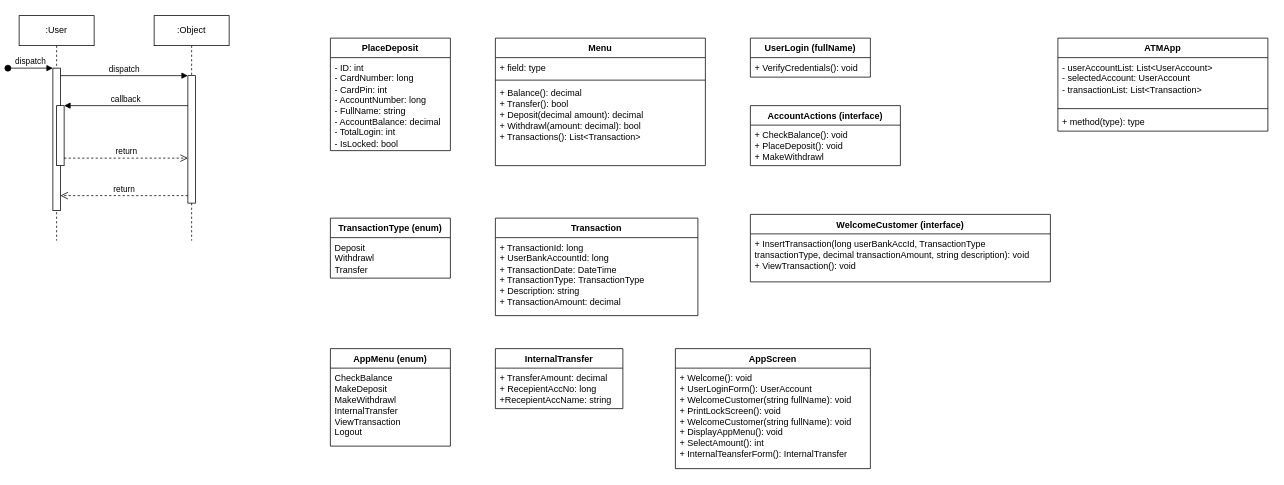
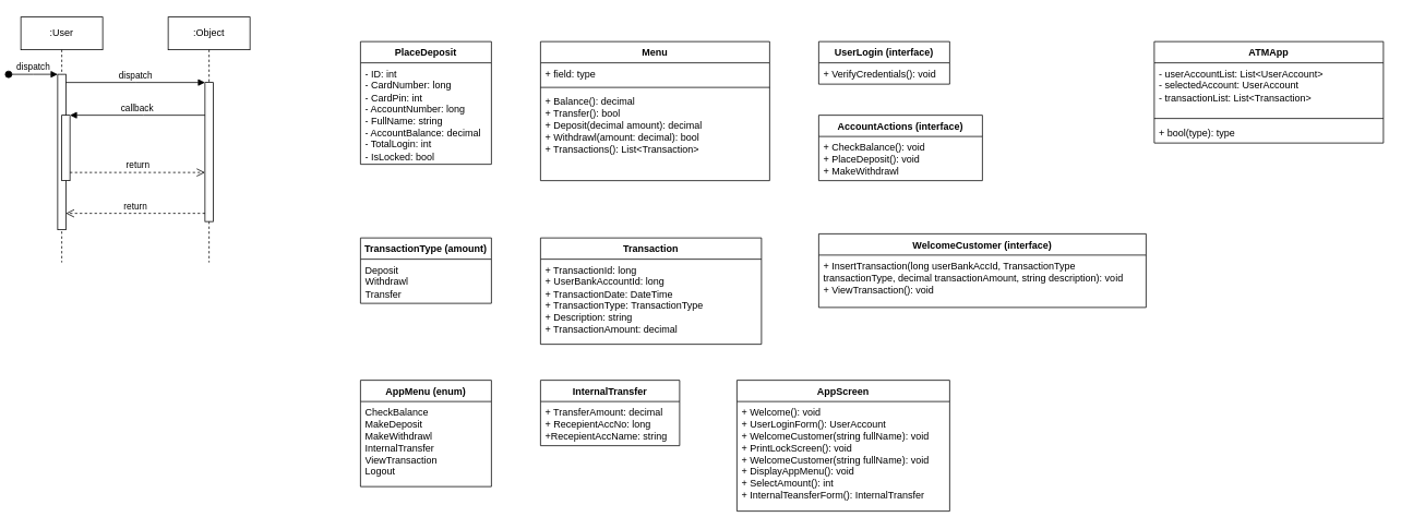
- <mxCell id="22" value="UserLogin (fullName)" style="swimlane;fontStyle=1;align=center;verticalAlign=top;childLayout=stackLayout;horizontal=1;startSize=26;horizontalStack=0;resizeParent=1;resizeParentMax=0;resizeLast=0;collapsible=1;marginBottom=0;whiteSpace=wrap;html=1;strokeColor=default;spacingLeft=4;spacingRight=4;fontFamily=Helvetica;fontSize=12;fontColor=default;fillColor=none;gradientColor=none;" vertex="1" parent="1"><mxGeometry x="995" y="50" width="160" height="52" as="geometry" /></mxCell>
+ <mxCell id="22" value="UserLogin (interface)" style="swimlane;fontStyle=1;align=center;verticalAlign=top;childLayout=stackLayout;horizontal=1;startSize=26;horizontalStack=0;resizeParent=1;resizeParentMax=0;resizeLast=0;collapsible=1;marginBottom=0;whiteSpace=wrap;html=1;strokeColor=default;spacingLeft=4;spacingRight=4;fontFamily=Helvetica;fontSize=12;fontColor=default;fillColor=none;gradientColor=none;" vertex="1" parent="1"><mxGeometry x="995" y="50" width="160" height="52" as="geometry" /></mxCell>
- <mxCell id="37" value="+ method(type): type" style="text;strokeColor=none;fillColor=none;align=left;verticalAlign=top;spacingLeft=4;spacingRight=4;overflow=hidden;rotatable=0;points=[[0,0.5],[1,0.5]];portConstraint=eastwest;whiteSpace=wrap;html=1;fontSize=12;fontFamily=Helvetica;fontColor=default;" vertex="1" parent="34"><mxGeometry y="98" width="280" height="26" as="geometry" /></mxCell>
+ <mxCell id="37" value="+ bool(type): type" style="text;strokeColor=none;fillColor=none;align=left;verticalAlign=top;spacingLeft=4;spacingRight=4;overflow=hidden;rotatable=0;points=[[0,0.5],[1,0.5]];portConstraint=eastwest;whiteSpace=wrap;html=1;fontSize=12;fontFamily=Helvetica;fontColor=default;" vertex="1" parent="34"><mxGeometry y="98" width="280" height="26" as="geometry" /></mxCell>
- <mxCell id="18" value="TransactionType (enum)" style="swimlane;fontStyle=1;align=center;verticalAlign=top;childLayout=stackLayout;horizontal=1;startSize=26;horizontalStack=0;resizeParent=1;resizeParentMax=0;resizeLast=0;collapsible=1;marginBottom=0;whiteSpace=wrap;html=1;strokeColor=default;spacingLeft=4;spacingRight=4;fontFamily=Helvetica;fontSize=12;fontColor=default;fillColor=none;gradientColor=none;" vertex="1" parent="1"><mxGeometry x="435" y="290" width="160" height="80" as="geometry" /></mxCell>
+ <mxCell id="18" value="TransactionType (amount)" style="swimlane;fontStyle=1;align=center;verticalAlign=top;childLayout=stackLayout;horizontal=1;startSize=26;horizontalStack=0;resizeParent=1;resizeParentMax=0;resizeLast=0;collapsible=1;marginBottom=0;whiteSpace=wrap;html=1;strokeColor=default;spacingLeft=4;spacingRight=4;fontFamily=Helvetica;fontSize=12;fontColor=default;fillColor=none;gradientColor=none;" vertex="1" parent="1"><mxGeometry x="435" y="290" width="160" height="80" as="geometry" /></mxCell>
